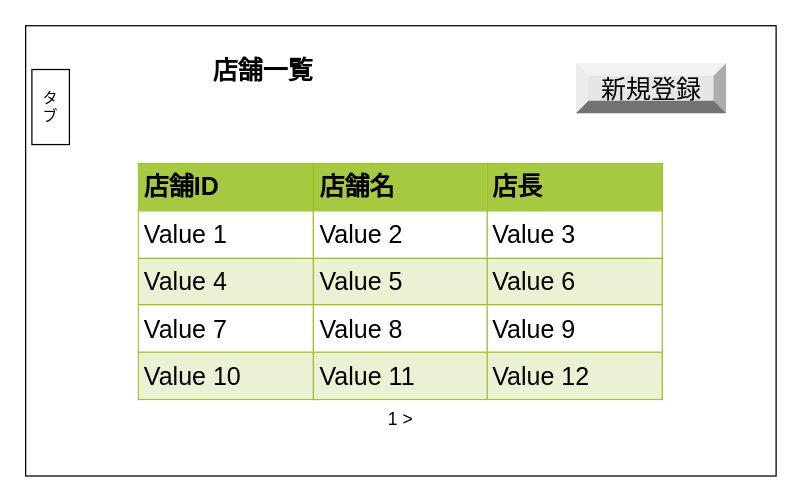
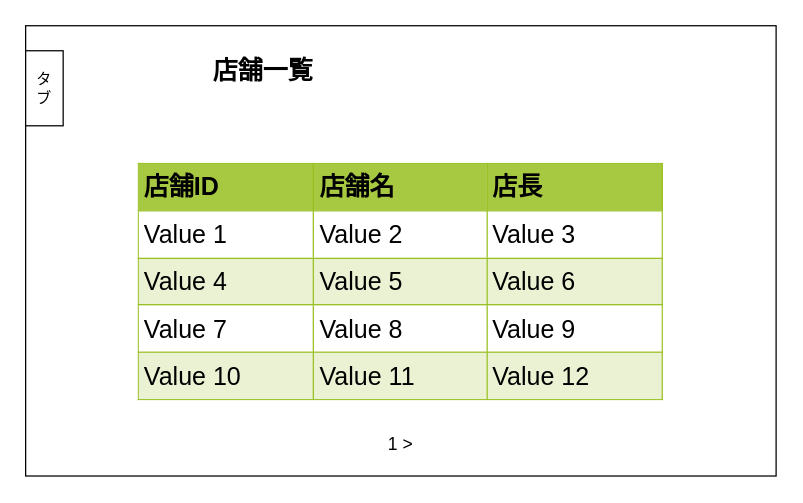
- <mxCell id="5" value="新規登録" style="labelPosition=center;verticalLabelPosition=middle;align=center;html=1;shape=mxgraph.basic.shaded_button;dx=10;fillColor=#E6E6E6;strokeColor=none;fontSize=20;fontColor=default;" vertex="1" parent="1"><mxGeometry x="460" y="50" width="120" height="40" as="geometry" /></mxCell>
- <mxCell id="3" value="タ&lt;br&gt;ブ" style="rounded=0;whiteSpace=wrap;html=1;fillColor=default;strokeColor=default;fontColor=default;" vertex="1" parent="1"><mxGeometry x="25" y="55" width="30" height="60" as="geometry" /></mxCell>
+ <mxCell id="3" value="タ&lt;br&gt;ブ" style="rounded=0;whiteSpace=wrap;html=1;fillColor=default;strokeColor=default;fontColor=default;" vertex="1" parent="1"><mxGeometry x="20" y="40" width="30" height="60" as="geometry" /></mxCell>
- <mxCell id="7" value="1 &amp;gt;" style="text;html=1;strokeColor=none;fillColor=none;align=center;verticalAlign=middle;whiteSpace=wrap;rounded=0;fontSize=14;fontColor=default;" vertex="1" parent="1"><mxGeometry x="290" y="320" width="60" height="30" as="geometry" /></mxCell>
+ <mxCell id="7" value="1 &amp;gt;" style="text;html=1;strokeColor=none;fillColor=none;align=center;verticalAlign=middle;whiteSpace=wrap;rounded=0;fontSize=14;fontColor=default;" vertex="1" parent="1"><mxGeometry x="290" y="340" width="60" height="30" as="geometry" /></mxCell>
